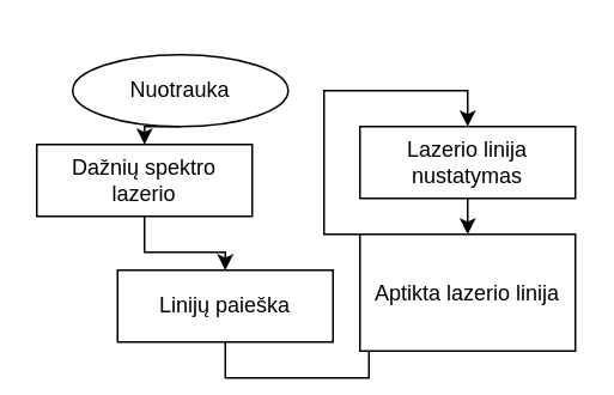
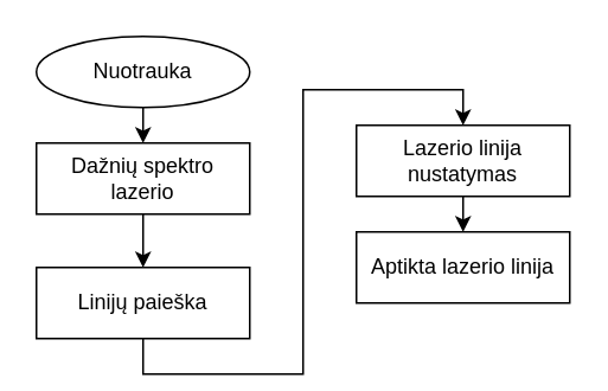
- <mxCell id="9" value="Nuotrauka" style="ellipse;whiteSpace=wrap;html=1;" vertex="1" parent="1"><mxGeometry x="40" y="30" width="120" height="40" as="geometry" /></mxCell>
+ <mxCell id="9" value="Nuotrauka" style="ellipse;whiteSpace=wrap;html=1;" vertex="1" parent="1"><mxGeometry x="20" y="20" width="120" height="40" as="geometry" /></mxCell>
- <mxCell id="10" value="Aptikta lazerio linija" style="rounded=0;whiteSpace=wrap;html=1;" vertex="1" parent="1"><mxGeometry x="200" y="130" width="120" height="65" as="geometry" /></mxCell>
+ <mxCell id="10" value="Aptikta lazerio linija" style="rounded=0;whiteSpace=wrap;html=1;" vertex="1" parent="1"><mxGeometry x="200" y="130" width="120" height="40" as="geometry" /></mxCell>
- <mxCell id="5" value="Linijų paieška" style="rounded=0;whiteSpace=wrap;html=1;" parent="1" vertex="1"><mxGeometry x="65" y="150" width="120" height="40" as="geometry" /></mxCell>
+ <mxCell id="5" value="Linijų paieška" style="rounded=0;whiteSpace=wrap;html=1;" parent="1" vertex="1"><mxGeometry x="20" y="150" width="120" height="40" as="geometry" /></mxCell>
